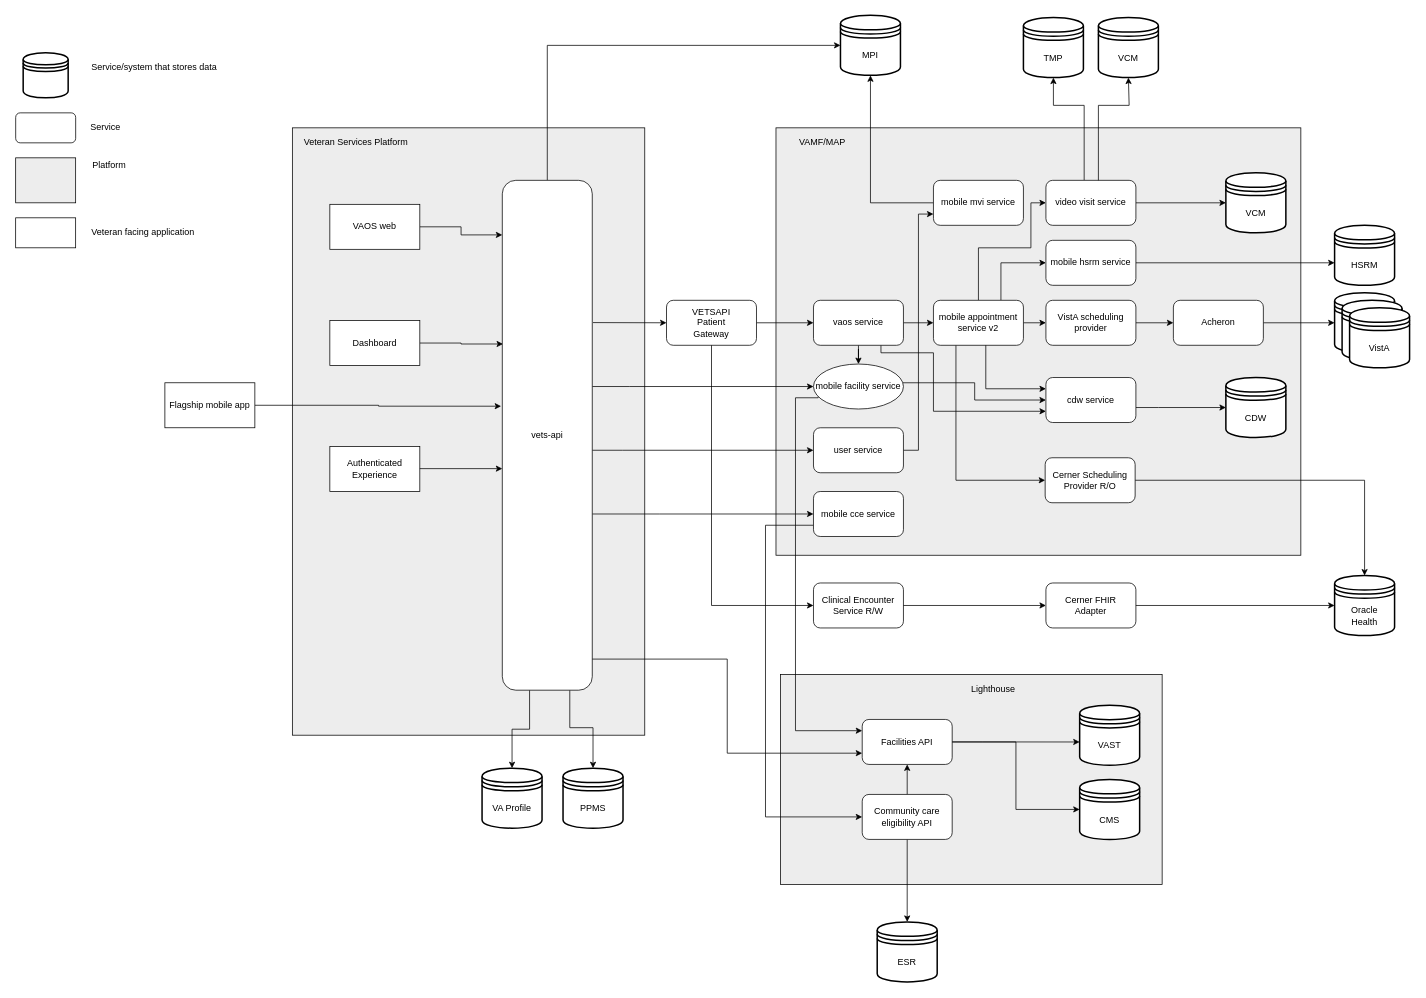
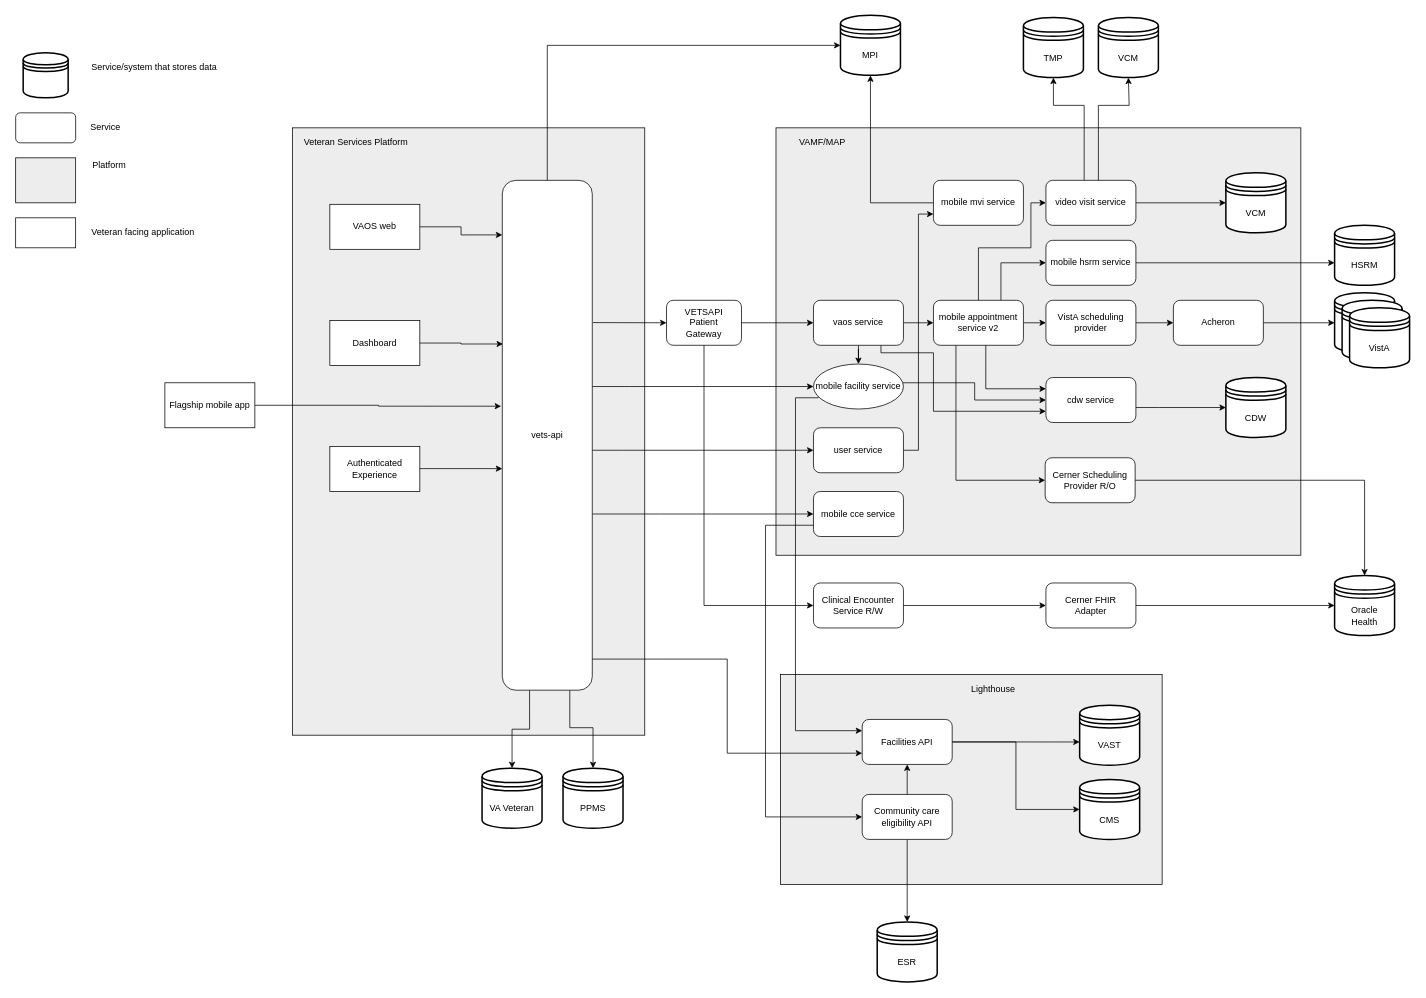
- <mxCell id="87" value="VETSAPI&lt;div&gt;Patient&lt;/div&gt;&lt;div&gt;Gateway&lt;/div&gt;" style="rounded=1;whiteSpace=wrap;html=1;" vertex="1" parent="1"><mxGeometry x="888" y="400" width="120" height="60" as="geometry" /></mxCell>
+ <mxCell id="87" value="VETSAPI&lt;div&gt;Patient&lt;/div&gt;&lt;div&gt;Gateway&lt;/div&gt;" style="rounded=1;whiteSpace=wrap;html=1;" vertex="1" parent="1"><mxGeometry x="888" y="400" width="100" height="60" as="geometry" /></mxCell>
- <mxCell id="50" value="VA Profile" style="strokeWidth=2;html=1;shape=datastore;whiteSpace=wrap;" parent="1" vertex="1"><mxGeometry x="642" y="1024" width="80" height="80" as="geometry" /></mxCell>
+ <mxCell id="50" value="VA Veteran" style="strokeWidth=2;html=1;shape=datastore;whiteSpace=wrap;" parent="1" vertex="1"><mxGeometry x="642" y="1024" width="80" height="80" as="geometry" /></mxCell>
